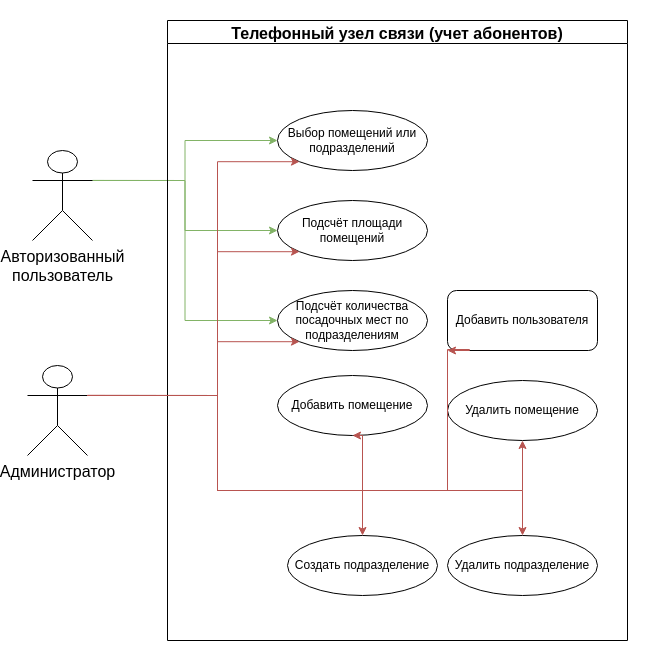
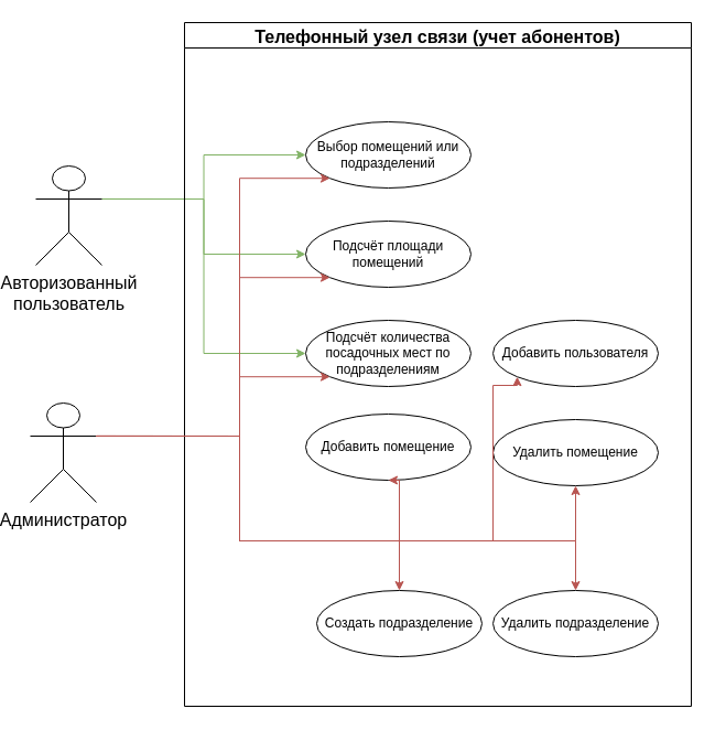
- <mxCell id="19" value="Добавить пользователя" style="whiteSpace=wrap;html=1;rounded=1;" vertex="1" parent="13"><mxGeometry x="280" y="270" width="150" height="60" as="geometry" /></mxCell>
+ <mxCell id="19" value="Добавить пользователя" style="ellipse;whiteSpace=wrap;html=1;" vertex="1" parent="13"><mxGeometry x="280" y="270" width="150" height="60" as="geometry" /></mxCell>
